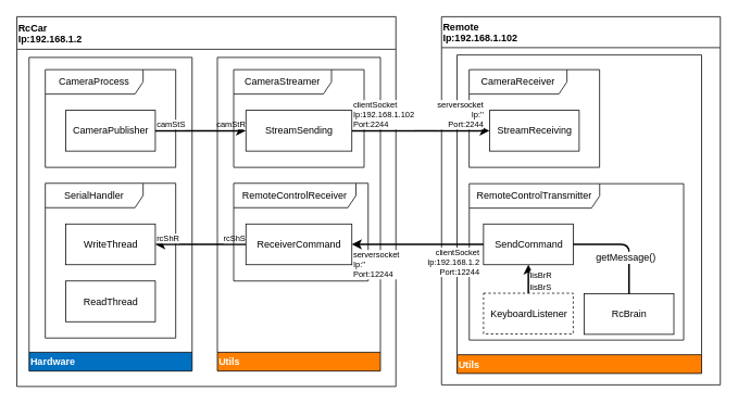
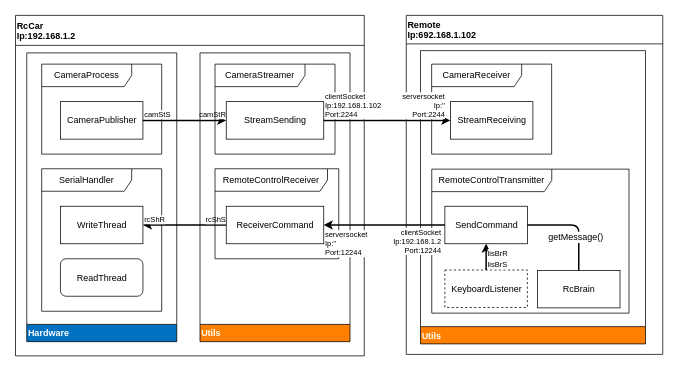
- <mxCell id="25" value="Remote&#10;Ip:192.168.1.102" style="swimlane;labelBackgroundColor=#ffffff;align=left;startSize=38;" parent="1" vertex="1"><mxGeometry x="541" y="20" width="342" height="452" as="geometry"><mxRectangle x="395" y="90" width="166" height="38" as="alternateBounds" /></mxGeometry></mxCell>
+ <mxCell id="25" value="Remote&#10;Ip:692.168.1.102" style="swimlane;labelBackgroundColor=#ffffff;align=left;startSize=38;" parent="1" vertex="1"><mxGeometry x="541" y="20" width="342" height="452" as="geometry"><mxRectangle x="395" y="90" width="166" height="38" as="alternateBounds" /></mxGeometry></mxCell>
- <mxCell id="10" value="ReadThread" style="html=1;" parent="8" vertex="1"><mxGeometry x="25" y="120" width="110" height="50" as="geometry" /></mxCell>
+ <mxCell id="10" value="ReadThread" style="html=1;rounded=1;" parent="8" vertex="1"><mxGeometry x="25" y="120" width="110" height="50" as="geometry" /></mxCell>
